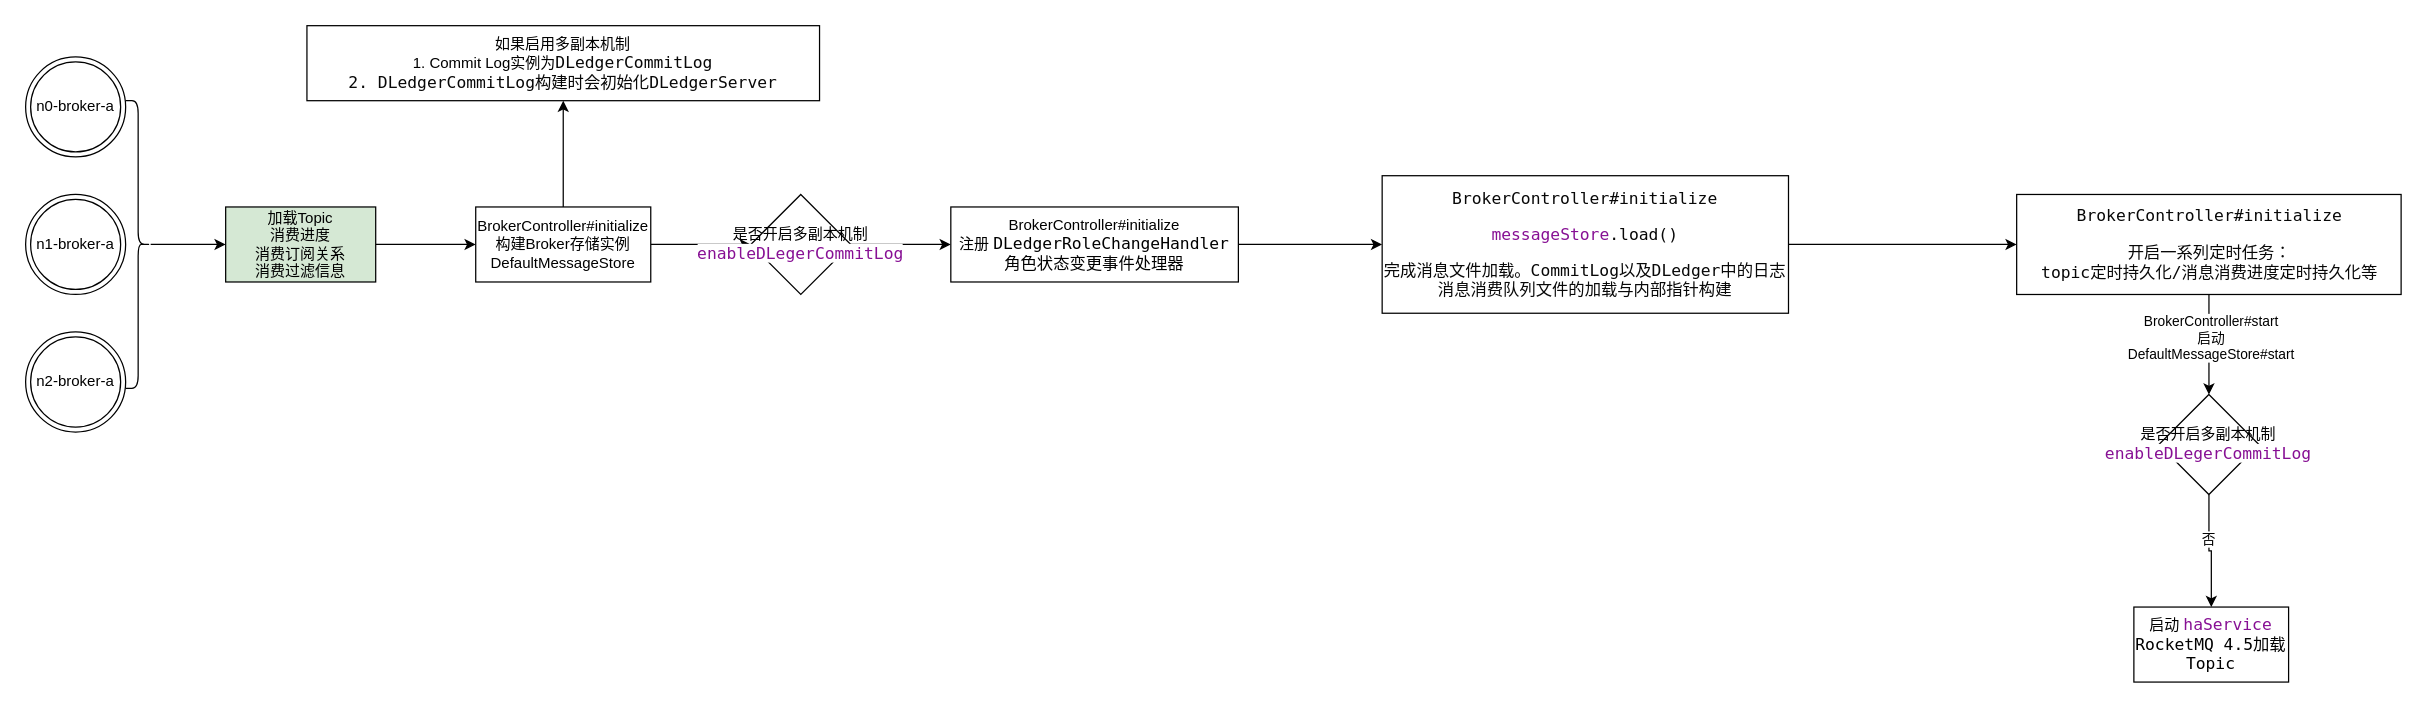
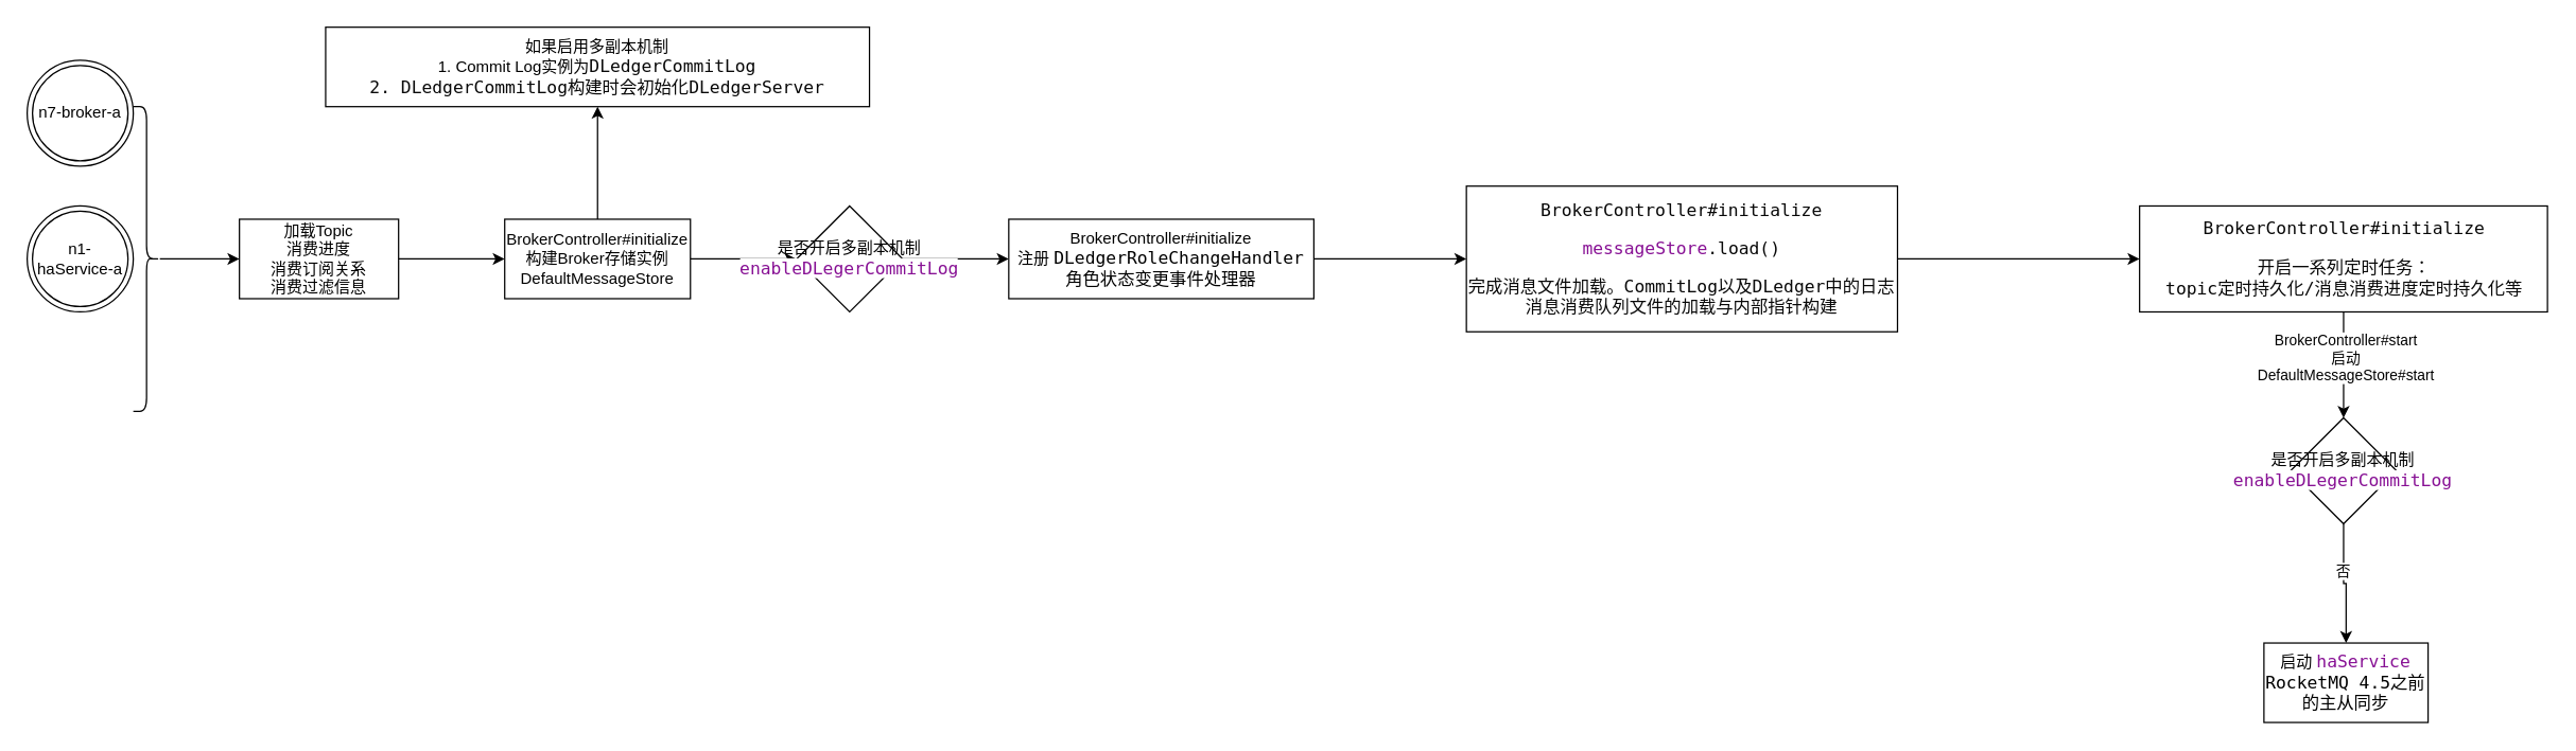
- <mxCell id="2" value="n0-broker-a" style="ellipse;shape=doubleEllipse;whiteSpace=wrap;html=1;aspect=fixed;" vertex="1" parent="1"><mxGeometry x="20" y="45" width="80" height="80" as="geometry" /></mxCell>
+ <mxCell id="2" value="n7-broker-a" style="ellipse;shape=doubleEllipse;whiteSpace=wrap;html=1;aspect=fixed;" vertex="1" parent="1"><mxGeometry x="20" y="45" width="80" height="80" as="geometry" /></mxCell>
- <mxCell id="3" value="n1-broker-a" style="ellipse;shape=doubleEllipse;whiteSpace=wrap;html=1;aspect=fixed;" vertex="1" parent="1"><mxGeometry x="20" y="155" width="80" height="80" as="geometry" /></mxCell>
+ <mxCell id="3" value="n1-haService-a" style="ellipse;shape=doubleEllipse;whiteSpace=wrap;html=1;aspect=fixed;" vertex="1" parent="1"><mxGeometry x="20" y="155" width="80" height="80" as="geometry" /></mxCell>
- <mxCell id="8" value="加载Topic&lt;br&gt;消费进度&lt;br&gt;消费订阅关系&lt;br&gt;消费过滤信息" style="rounded=0;whiteSpace=wrap;html=1;fillColor=#d5e8d4;" vertex="1" parent="1"><mxGeometry x="180" y="165" width="120" height="60" as="geometry" /></mxCell>
+ <mxCell id="8" value="加载Topic&lt;br&gt;消费进度&lt;br&gt;消费订阅关系&lt;br&gt;消费过滤信息" style="rounded=0;whiteSpace=wrap;html=1;" vertex="1" parent="1"><mxGeometry x="180" y="165" width="120" height="60" as="geometry" /></mxCell>
- <mxCell id="4" value="n2-broker-a" style="ellipse;shape=doubleEllipse;whiteSpace=wrap;html=1;aspect=fixed;" vertex="1" parent="1"><mxGeometry x="20" y="265" width="80" height="80" as="geometry" /></mxCell>
- <mxCell id="25" value="启动&amp;nbsp;&lt;span style=&quot;background-color: rgb(255, 255, 255); font-family: &amp;quot;JetBrains Mono&amp;quot;, monospace; font-size: 9.8pt;&quot;&gt;&lt;font color=&quot;#871094&quot;&gt;haService&lt;/font&gt;&lt;br&gt;RocketMQ 4.5加载Topic&lt;br&gt;&lt;/span&gt;" style="whiteSpace=wrap;html=1;rounded=0;" vertex="1" parent="1"><mxGeometry x="1706.25" y="485" width="123.75" height="60" as="geometry" /></mxCell>
+ <mxCell id="25" value="启动&amp;nbsp;&lt;span style=&quot;background-color: rgb(255, 255, 255); font-family: &amp;quot;JetBrains Mono&amp;quot;, monospace; font-size: 9.8pt;&quot;&gt;&lt;font color=&quot;#871094&quot;&gt;haService&lt;/font&gt;&lt;br&gt;RocketMQ 4.5之前的主从同步&lt;br&gt;&lt;/span&gt;" style="whiteSpace=wrap;html=1;rounded=0;" vertex="1" parent="1"><mxGeometry x="1706.25" y="485" width="123.75" height="60" as="geometry" /></mxCell>
